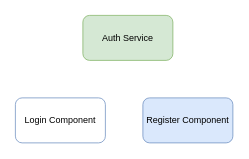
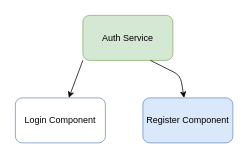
+ <mxCell id="6" value="" style="endArrow=classic;html=1;exitX=0.75;exitY=1;exitDx=0;exitDy=0;" edge="1" parent="1" source="4" target="3"><mxGeometry width="50" height="50" relative="1" as="geometry"><mxPoint x="244" y="100" as="sourcePoint" /><mxPoint x="294" y="50" as="targetPoint" /><Array as="points"><mxPoint x="240" y="100" /></Array></mxGeometry></mxCell>
+ <mxCell id="5" value="" style="endArrow=classic;html=1;exitX=0;exitY=1;exitDx=0;exitDy=0;" edge="1" parent="1" source="4" target="2"><mxGeometry width="50" height="50" relative="1" as="geometry"><mxPoint x="50" y="50" as="sourcePoint" /><mxPoint x="100" y="0" as="targetPoint" /></mxGeometry></mxCell>
